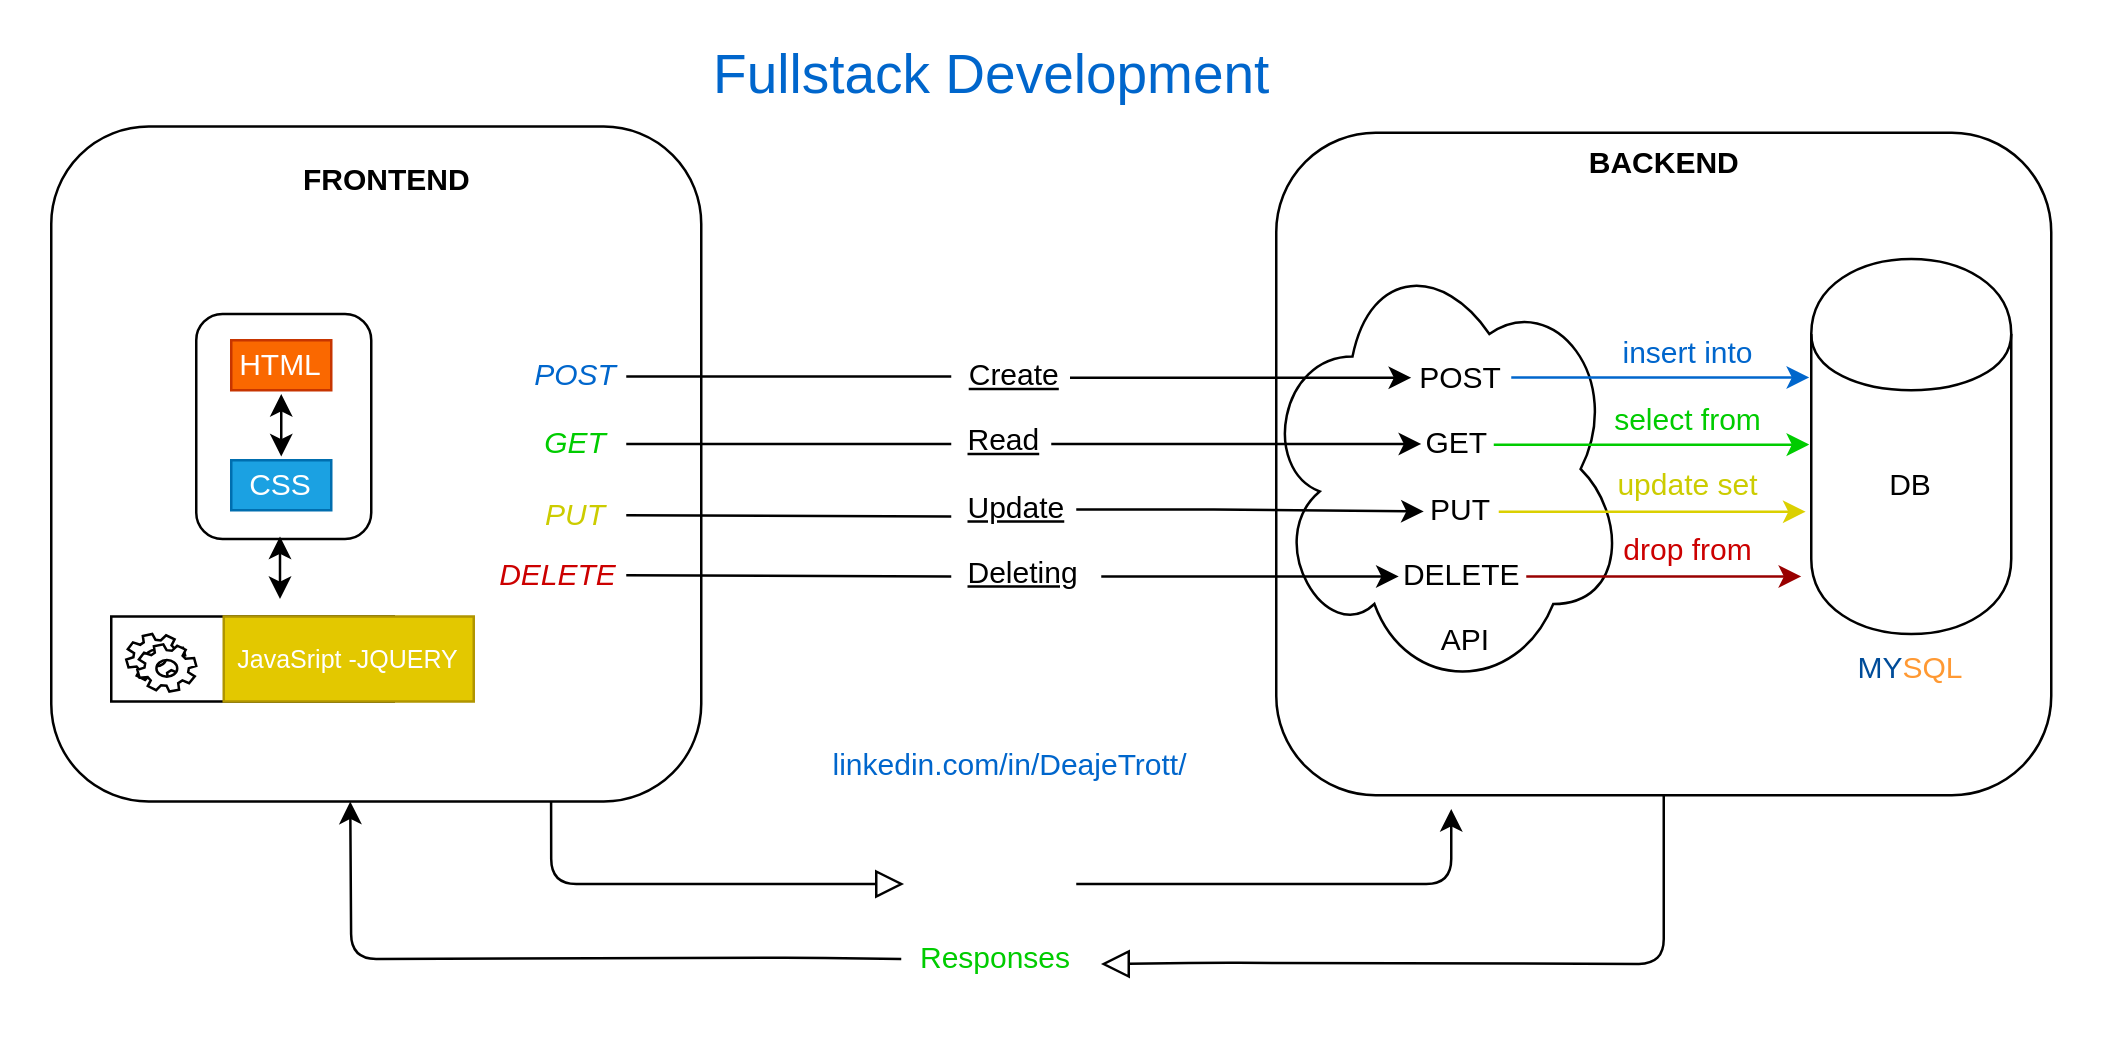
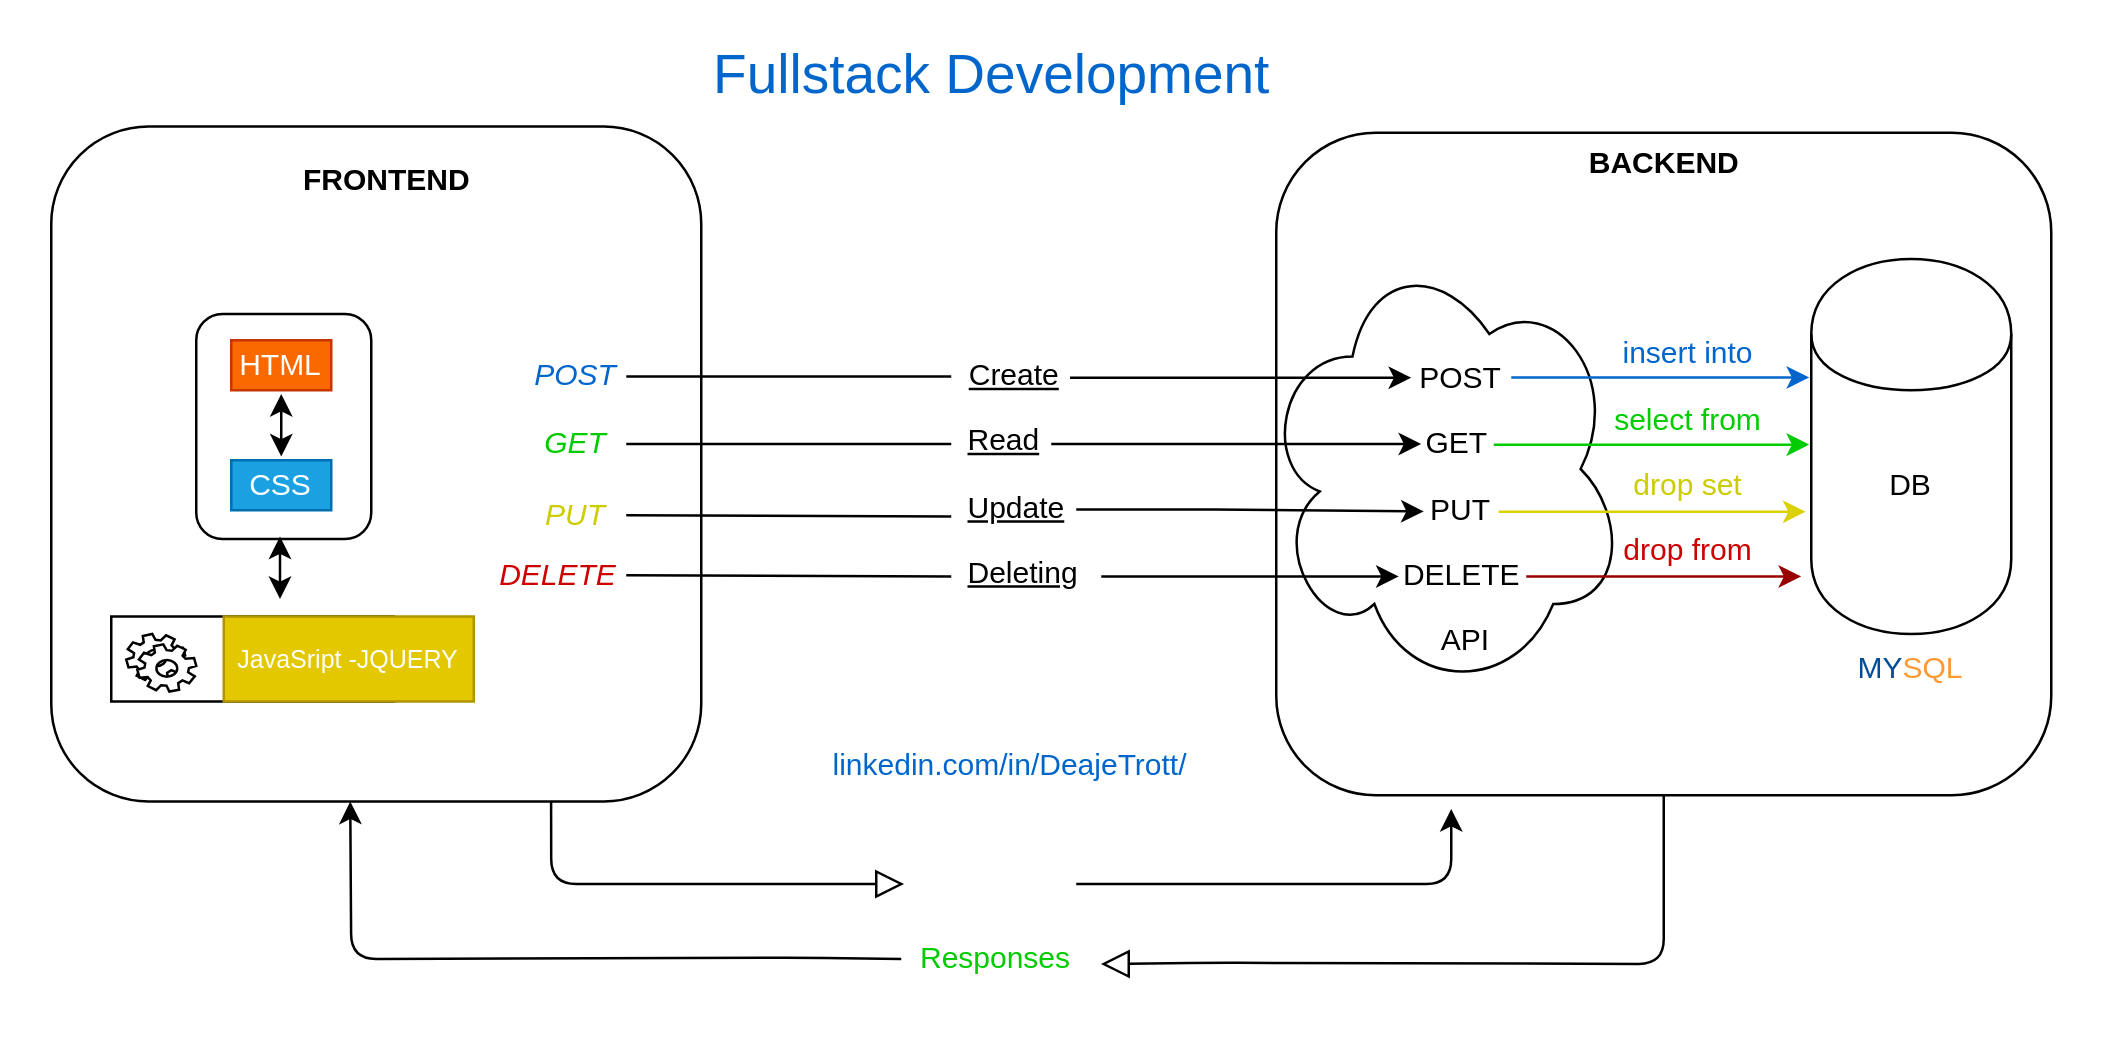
- <mxCell id="54" value="&lt;font color=&quot;#cccc00&quot;&gt;update set&lt;/font&gt;" style="text;html=1;strokeColor=none;fillColor=none;align=center;verticalAlign=middle;whiteSpace=wrap;rounded=0;fontColor=#FFD966;" parent="1" vertex="1"><mxGeometry x="640" y="184" width="70" height="20" as="geometry" /></mxCell>
+ <mxCell id="54" value="&lt;font color=&quot;#cccc00&quot;&gt;drop set&lt;/font&gt;" style="text;html=1;strokeColor=none;fillColor=none;align=center;verticalAlign=middle;whiteSpace=wrap;rounded=0;fontColor=#FFD966;" parent="1" vertex="1"><mxGeometry x="640" y="184" width="70" height="20" as="geometry" /></mxCell>
